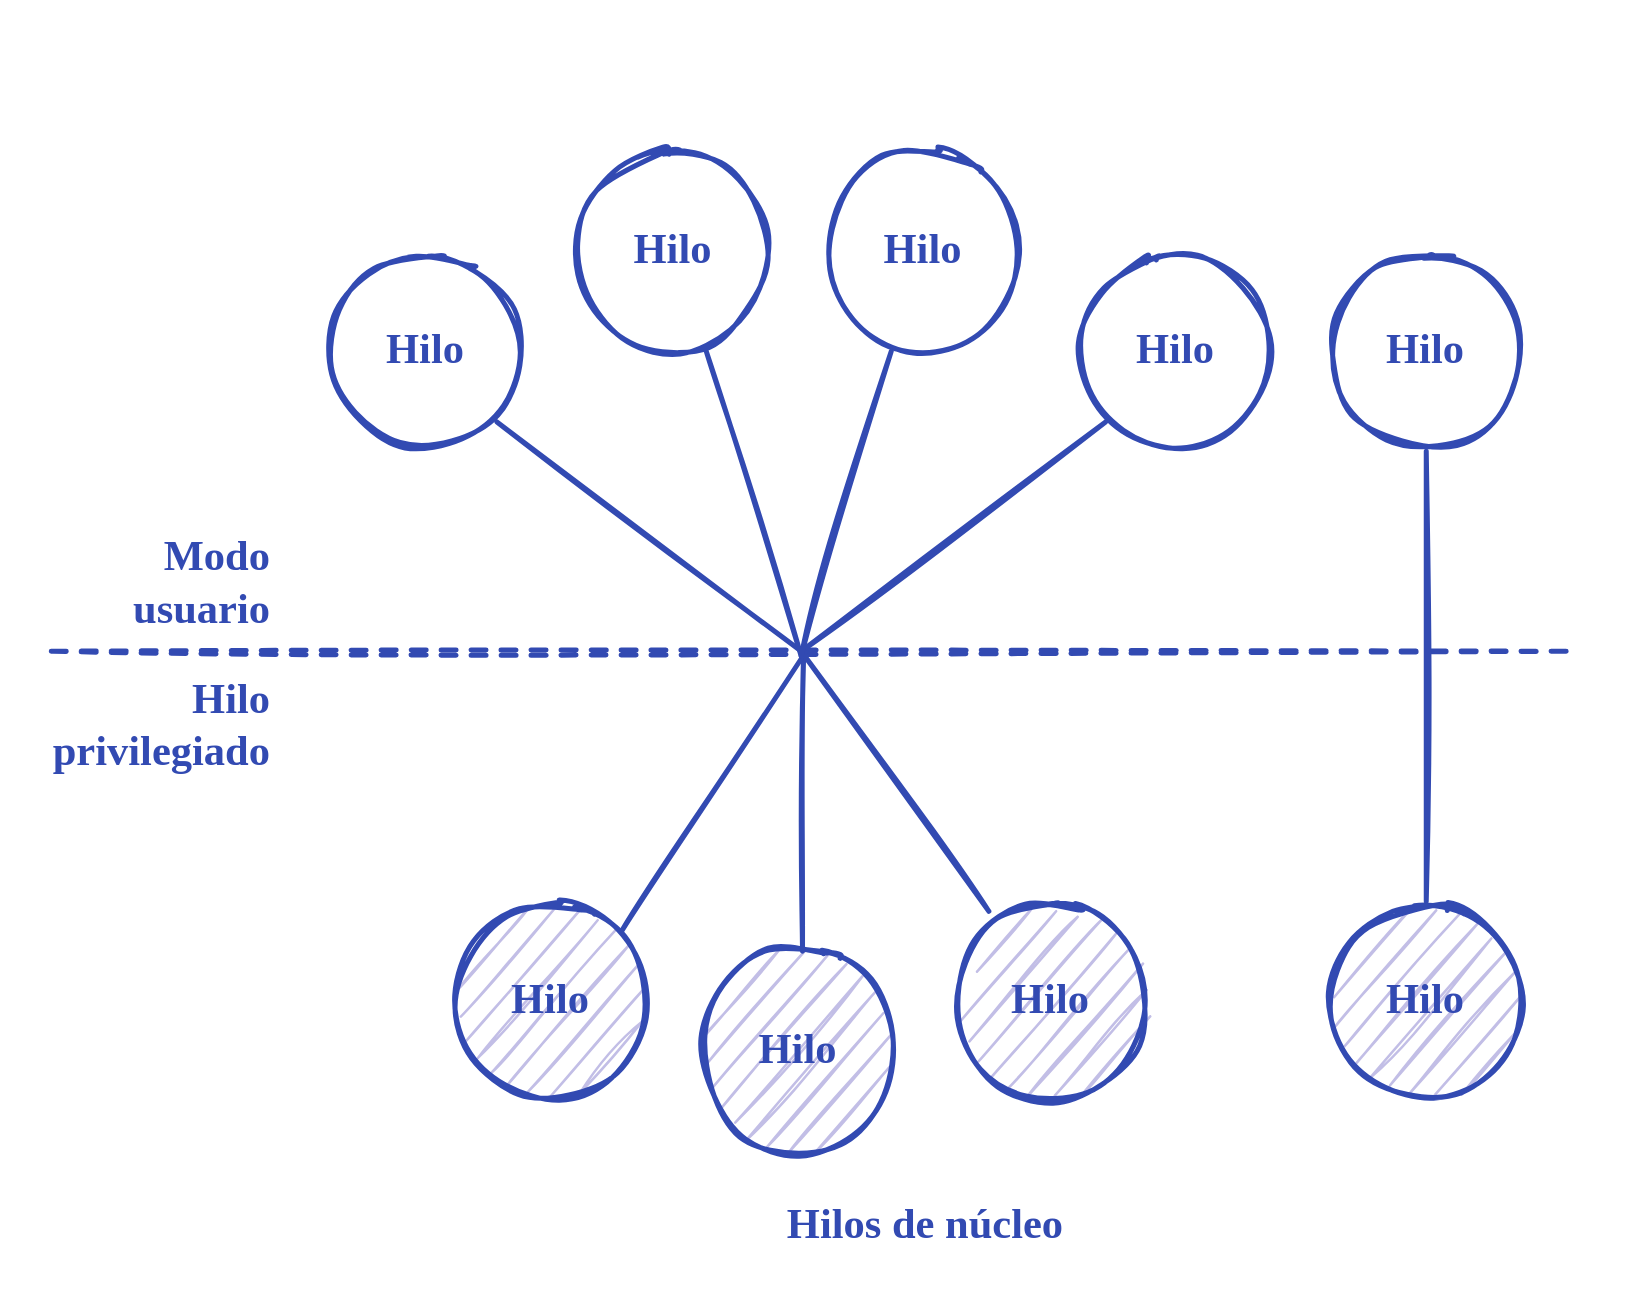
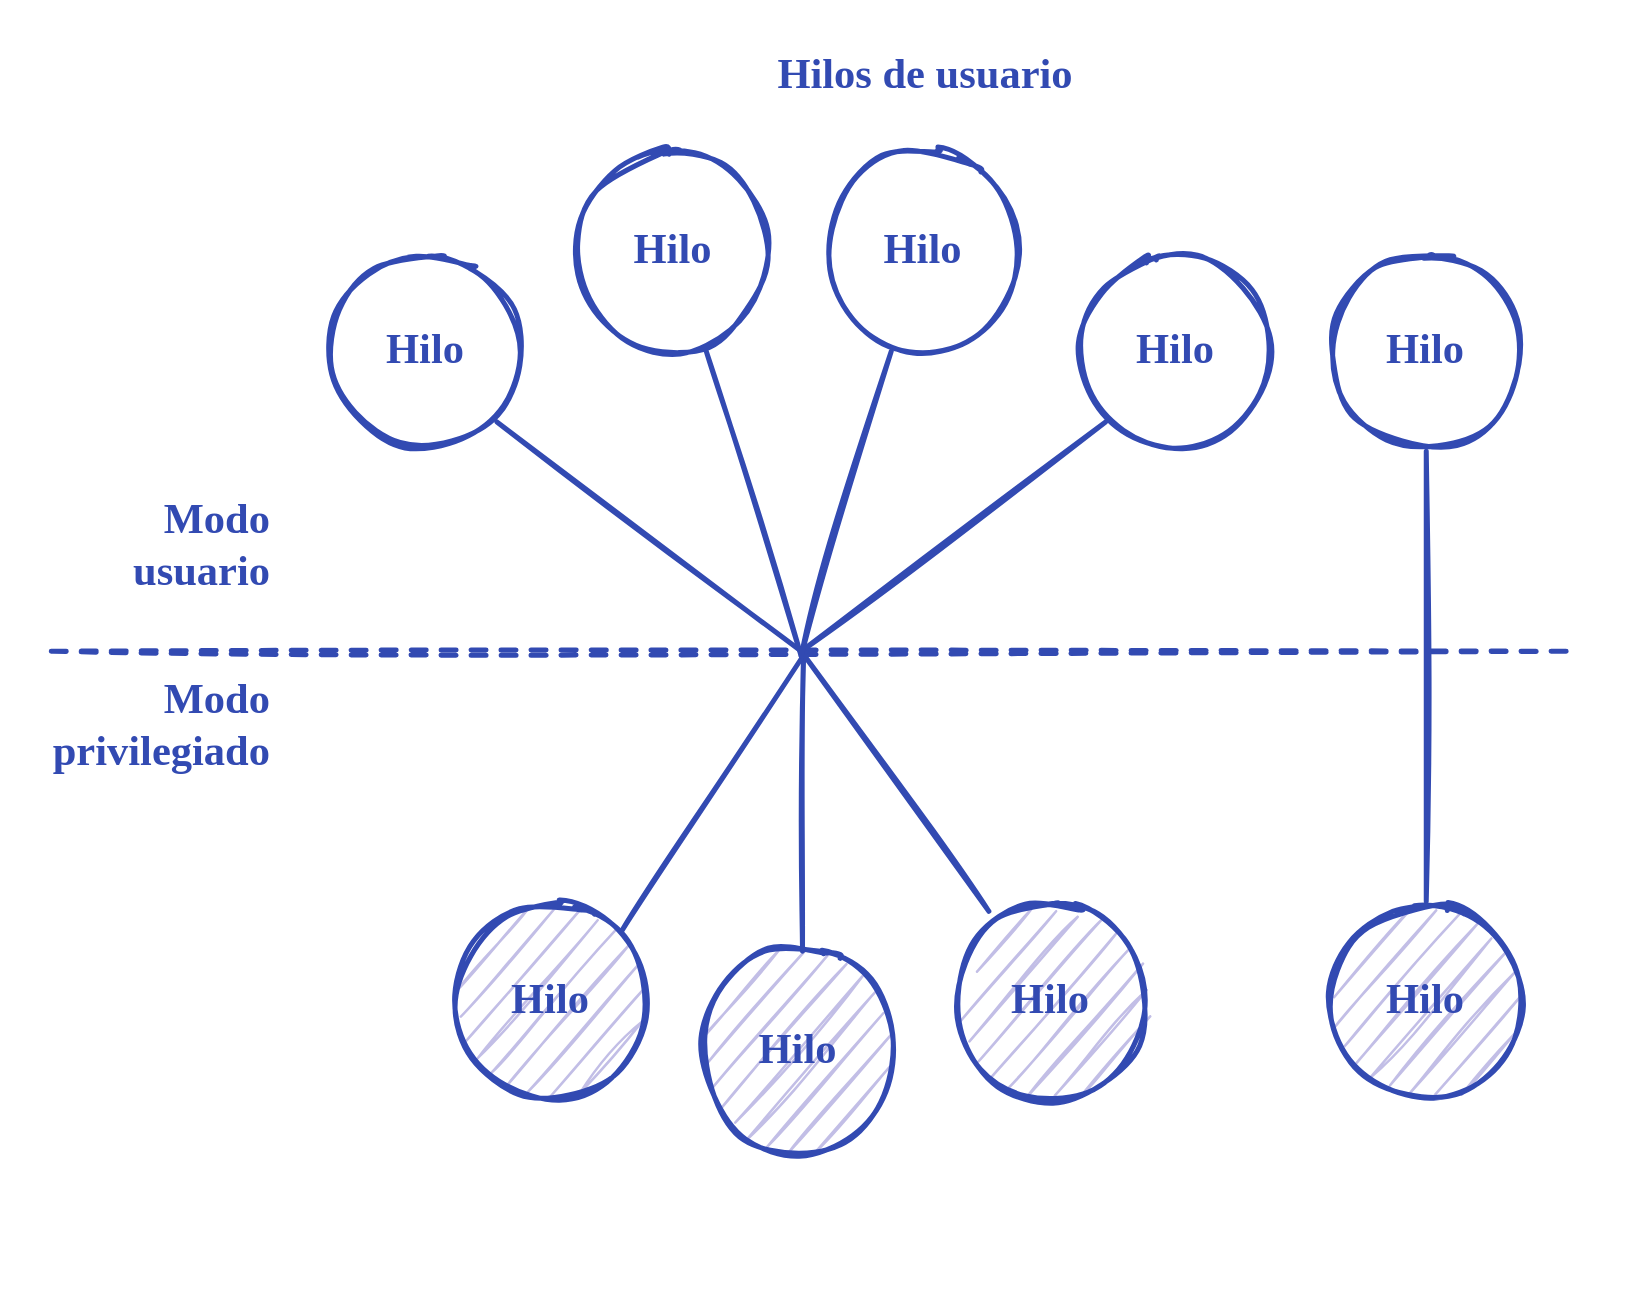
+ <mxCell id="9" value="Hilos de usuario" style="text;html=1;fillColor=none;align=center;verticalAlign=middle;whiteSpace=wrap;rounded=0;shadow=0;fontFamily=Ink Free;fontSize=17;strokeWidth=2;spacing=20;sketch=1;fontStyle=1;fontColor=#324ab2;" parent="1" vertex="1"><mxGeometry x="290" y="20" width="160" height="20" as="geometry" /></mxCell>
- <mxCell id="11" value="Modo usuario" style="text;html=1;strokeColor=none;fillColor=none;align=right;verticalAlign=middle;whiteSpace=wrap;rounded=0;shadow=0;sketch=1;fontFamily=Ink Free;fontSize=17;fontStyle=1;fontColor=#324ab2;" parent="1" vertex="1"><mxGeometry x="40" y="215" width="70" height="35" as="geometry" /></mxCell>
+ <mxCell id="11" value="Modo usuario" style="text;html=1;strokeColor=none;fillColor=none;align=right;verticalAlign=middle;whiteSpace=wrap;rounded=0;shadow=0;sketch=1;fontFamily=Ink Free;fontSize=17;fontStyle=1;fontColor=#324ab2;" parent="1" vertex="1"><mxGeometry x="40" y="200" width="70" height="35" as="geometry" /></mxCell>
- <mxCell id="2" value="Hilo privilegiado" style="text;html=1;strokeColor=none;fillColor=none;align=right;verticalAlign=middle;whiteSpace=wrap;rounded=0;shadow=0;sketch=1;fontFamily=Ink Free;fontSize=17;fontStyle=1;fontColor=#324ab2;" parent="1" vertex="1"><mxGeometry x="21" y="270" width="89" height="40" as="geometry" /></mxCell>
+ <mxCell id="2" value="Modo privilegiado" style="text;html=1;strokeColor=none;fillColor=none;align=right;verticalAlign=middle;whiteSpace=wrap;rounded=0;shadow=0;sketch=1;fontFamily=Ink Free;fontSize=17;fontStyle=1;fontColor=#324ab2;" parent="1" vertex="1"><mxGeometry x="21" y="270" width="89" height="40" as="geometry" /></mxCell>
- <mxCell id="10" value="Hilos de núcleo" style="text;html=1;fillColor=none;align=center;verticalAlign=middle;whiteSpace=wrap;rounded=0;shadow=0;fontFamily=Ink Free;fontSize=17;strokeWidth=2;spacing=20;sketch=1;fontStyle=1;fontColor=#324ab2;" parent="1" vertex="1"><mxGeometry x="290" y="480" width="160" height="20" as="geometry" /></mxCell>
